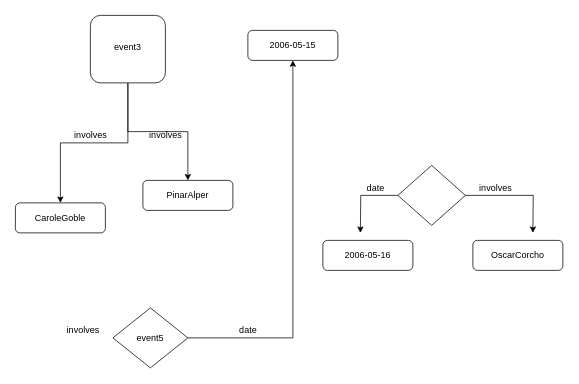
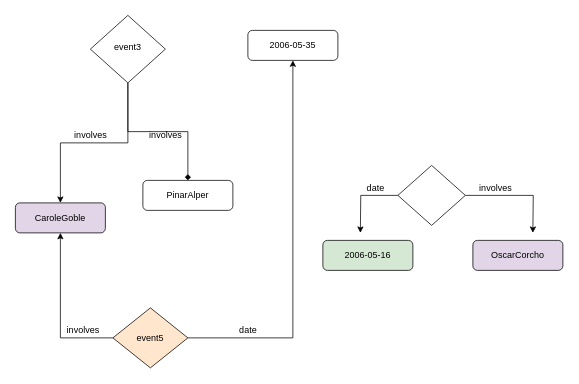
- <mxCell id="5" value="2006-05-15" style="rounded=1;whiteSpace=wrap;html=1;fontSize=12;glass=0;strokeWidth=1;shadow=0;" parent="1" vertex="1"><mxGeometry x="330" y="40" width="120" height="40" as="geometry" /></mxCell>
+ <mxCell id="5" value="2006-05-35" style="rounded=1;whiteSpace=wrap;html=1;fontSize=12;glass=0;strokeWidth=1;shadow=0;" parent="1" vertex="1"><mxGeometry x="330" y="40" width="120" height="40" as="geometry" /></mxCell>
- <mxCell id="4" value="event3" style="whiteSpace=wrap;html=1;shadow=0;fontFamily=Helvetica;fontSize=12;align=center;strokeWidth=1;spacing=6;spacingTop=-4;rounded=1;" parent="1" vertex="1"><mxGeometry x="120" y="20" width="100" height="90" as="geometry" /></mxCell>
+ <mxCell id="4" value="event3" style="rhombus;whiteSpace=wrap;html=1;shadow=0;fontFamily=Helvetica;fontSize=12;align=center;strokeWidth=1;spacing=6;spacingTop=-4;" parent="1" vertex="1"><mxGeometry x="120" y="20" width="100" height="90" as="geometry" /></mxCell>
- <mxCell id="2" style="edgeStyle=orthogonalEdgeStyle;rounded=0;orthogonalLoop=1;jettySize=auto;html=1;" edge="1" parent="1" source="4" target="7"><mxGeometry relative="1" as="geometry" /></mxCell>
+ <mxCell id="2" style="edgeStyle=orthogonalEdgeStyle;rounded=0;orthogonalLoop=1;jettySize=auto;html=1;endArrow=diamond;" edge="1" parent="1" source="4" target="7"><mxGeometry relative="1" as="geometry" /></mxCell>
- <mxCell id="6" value="CaroleGoble" style="rounded=1;whiteSpace=wrap;html=1;fontSize=12;glass=0;strokeWidth=1;shadow=0;" parent="1" vertex="1"><mxGeometry x="20" y="270" width="120" height="40" as="geometry" /></mxCell>
+ <mxCell id="6" value="CaroleGoble" style="rounded=1;whiteSpace=wrap;html=1;fontSize=12;glass=0;strokeWidth=1;shadow=0;fillColor=#e1d5e7;" parent="1" vertex="1"><mxGeometry x="20" y="270" width="120" height="40" as="geometry" /></mxCell>
- <mxCell id="12" value="2006-05-16" style="rounded=1;whiteSpace=wrap;html=1;" vertex="1" parent="1"><mxGeometry x="430" y="320" width="120" height="40" as="geometry" /></mxCell>
+ <mxCell id="12" value="2006-05-16" style="rounded=1;whiteSpace=wrap;html=1;fillColor=#d5e8d4;" vertex="1" parent="1"><mxGeometry x="430" y="320" width="120" height="40" as="geometry" /></mxCell>
- <mxCell id="13" value="OscarCorcho" style="rounded=1;whiteSpace=wrap;html=1;" vertex="1" parent="1"><mxGeometry x="630" y="320" width="120" height="40" as="geometry" /></mxCell>
+ <mxCell id="13" value="OscarCorcho" style="rounded=1;whiteSpace=wrap;html=1;fillColor=#e1d5e7;" vertex="1" parent="1"><mxGeometry x="630" y="320" width="120" height="40" as="geometry" /></mxCell>
+ <mxCell id="17" style="edgeStyle=orthogonalEdgeStyle;rounded=0;orthogonalLoop=1;jettySize=auto;html=1;entryX=0.5;entryY=1;entryDx=0;entryDy=0;" edge="1" parent="1" source="19" target="6"><mxGeometry relative="1" as="geometry" /></mxCell>
- <mxCell id="19" value="event5" style="rhombus;whiteSpace=wrap;html=1;" vertex="1" parent="1"><mxGeometry x="150" y="410" width="100" height="80" as="geometry" /></mxCell>
+ <mxCell id="19" value="event5" style="rhombus;whiteSpace=wrap;html=1;fillColor=#ffe6cc;" vertex="1" parent="1"><mxGeometry x="150" y="410" width="100" height="80" as="geometry" /></mxCell>
